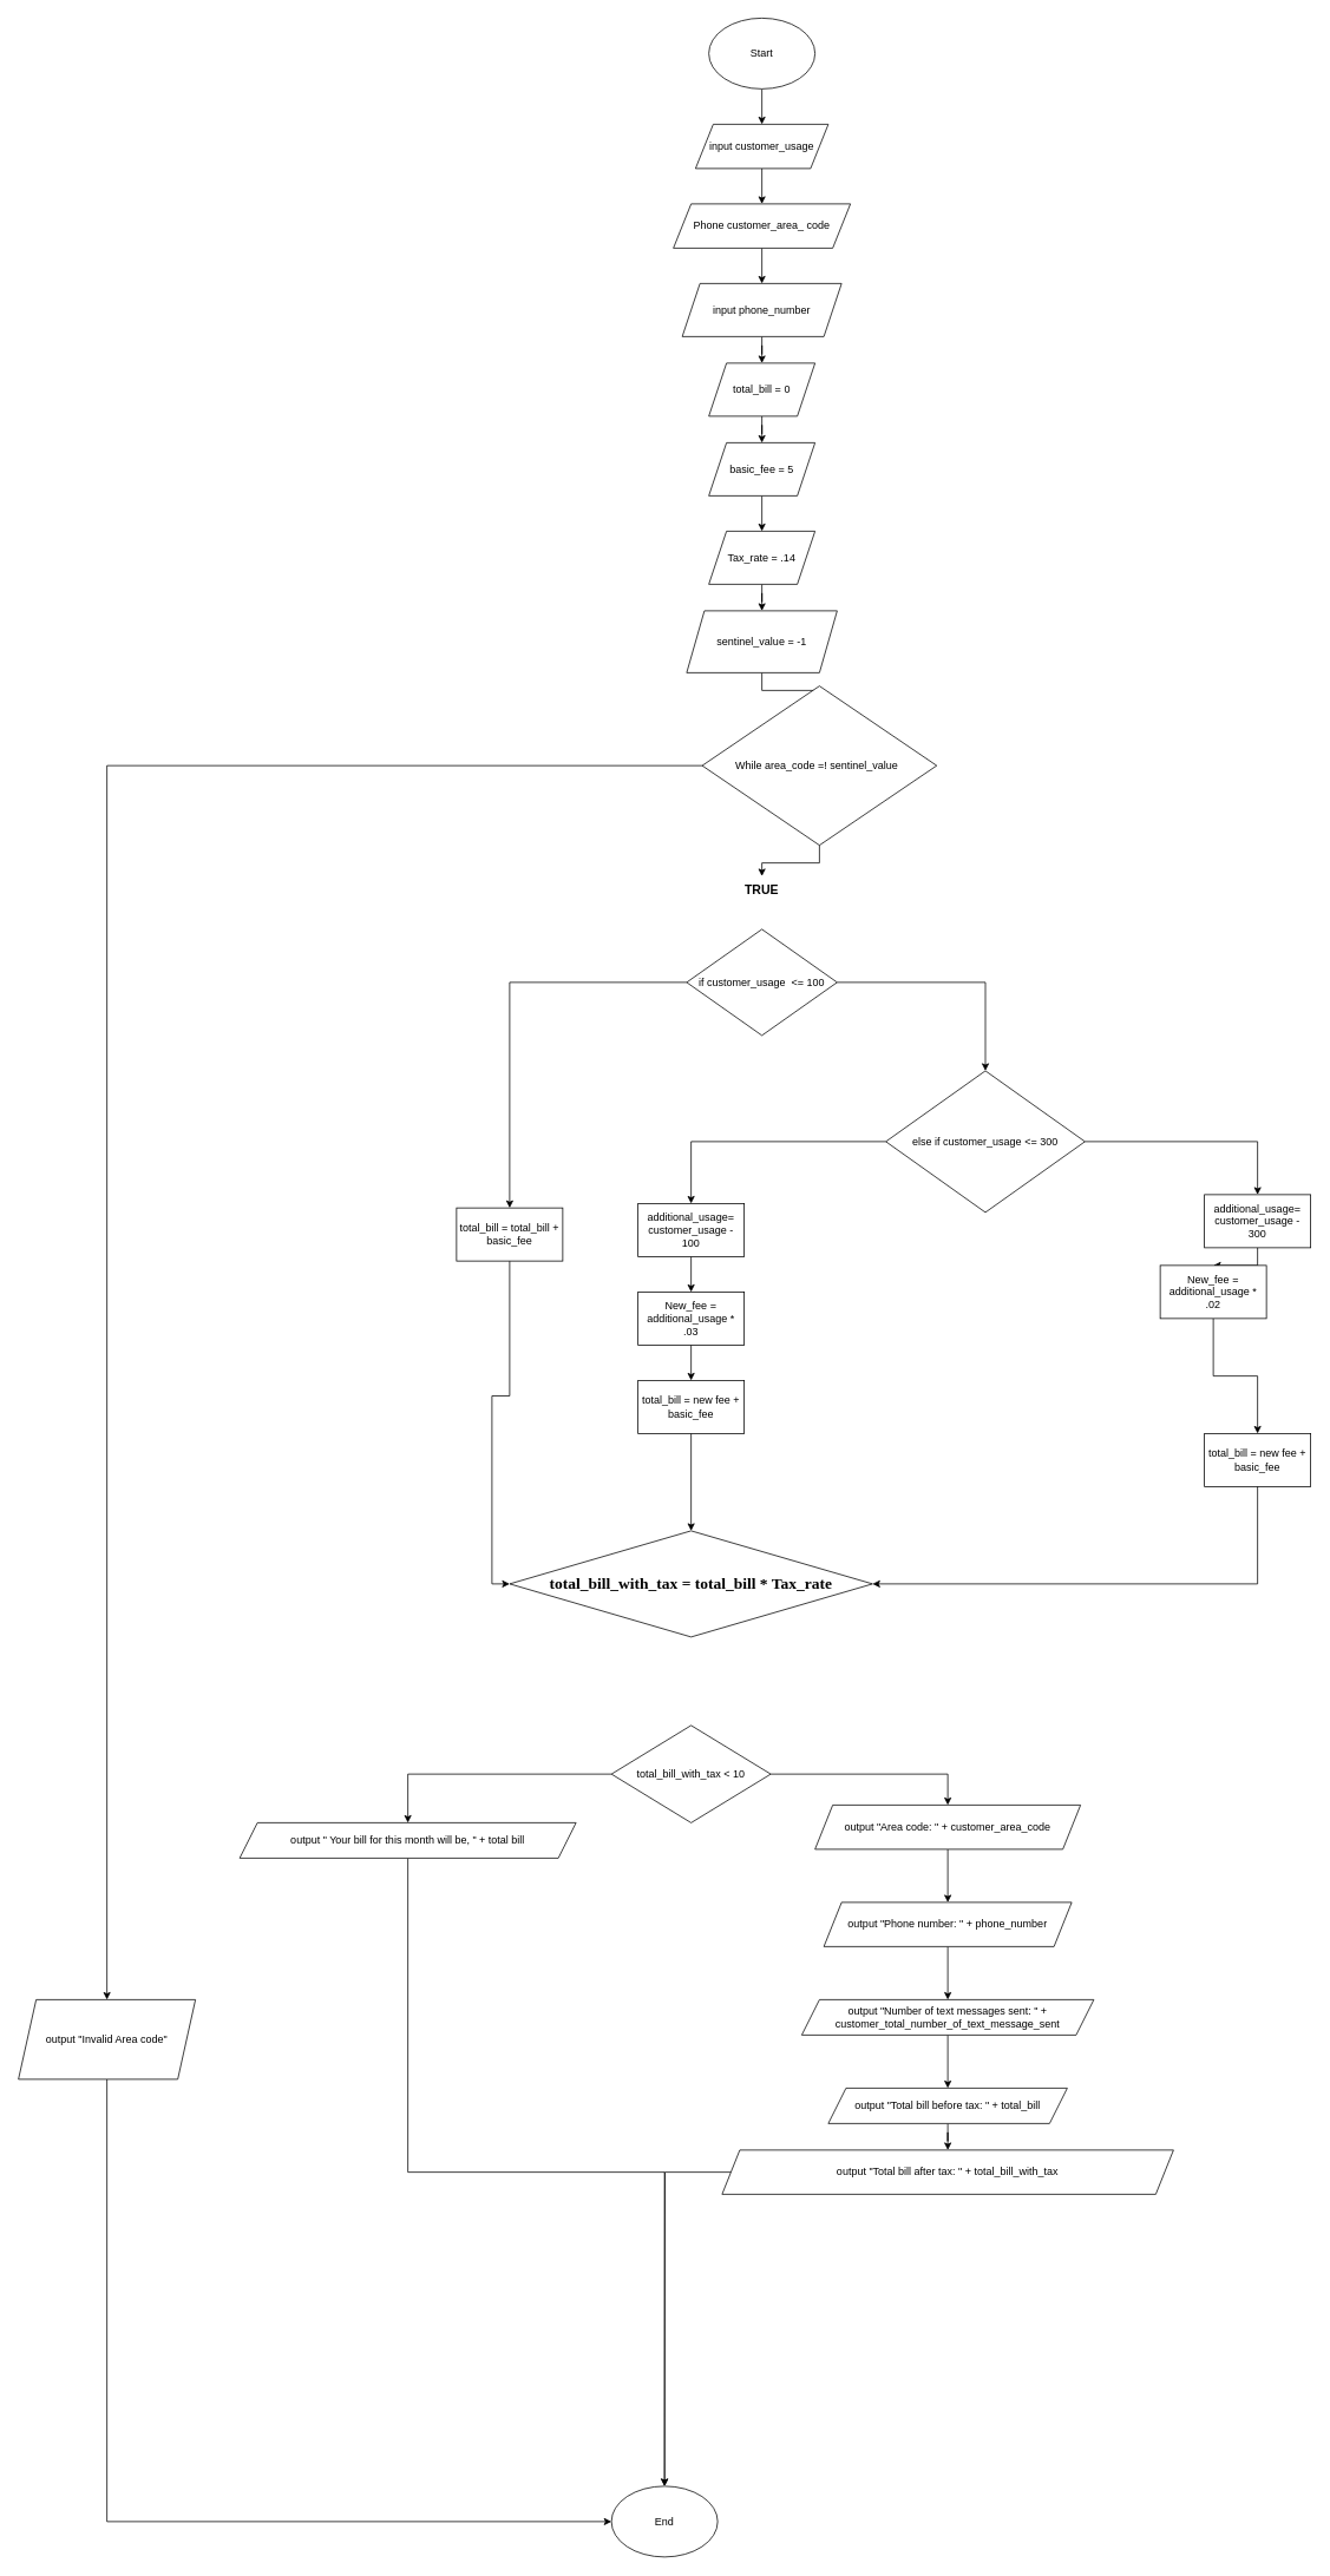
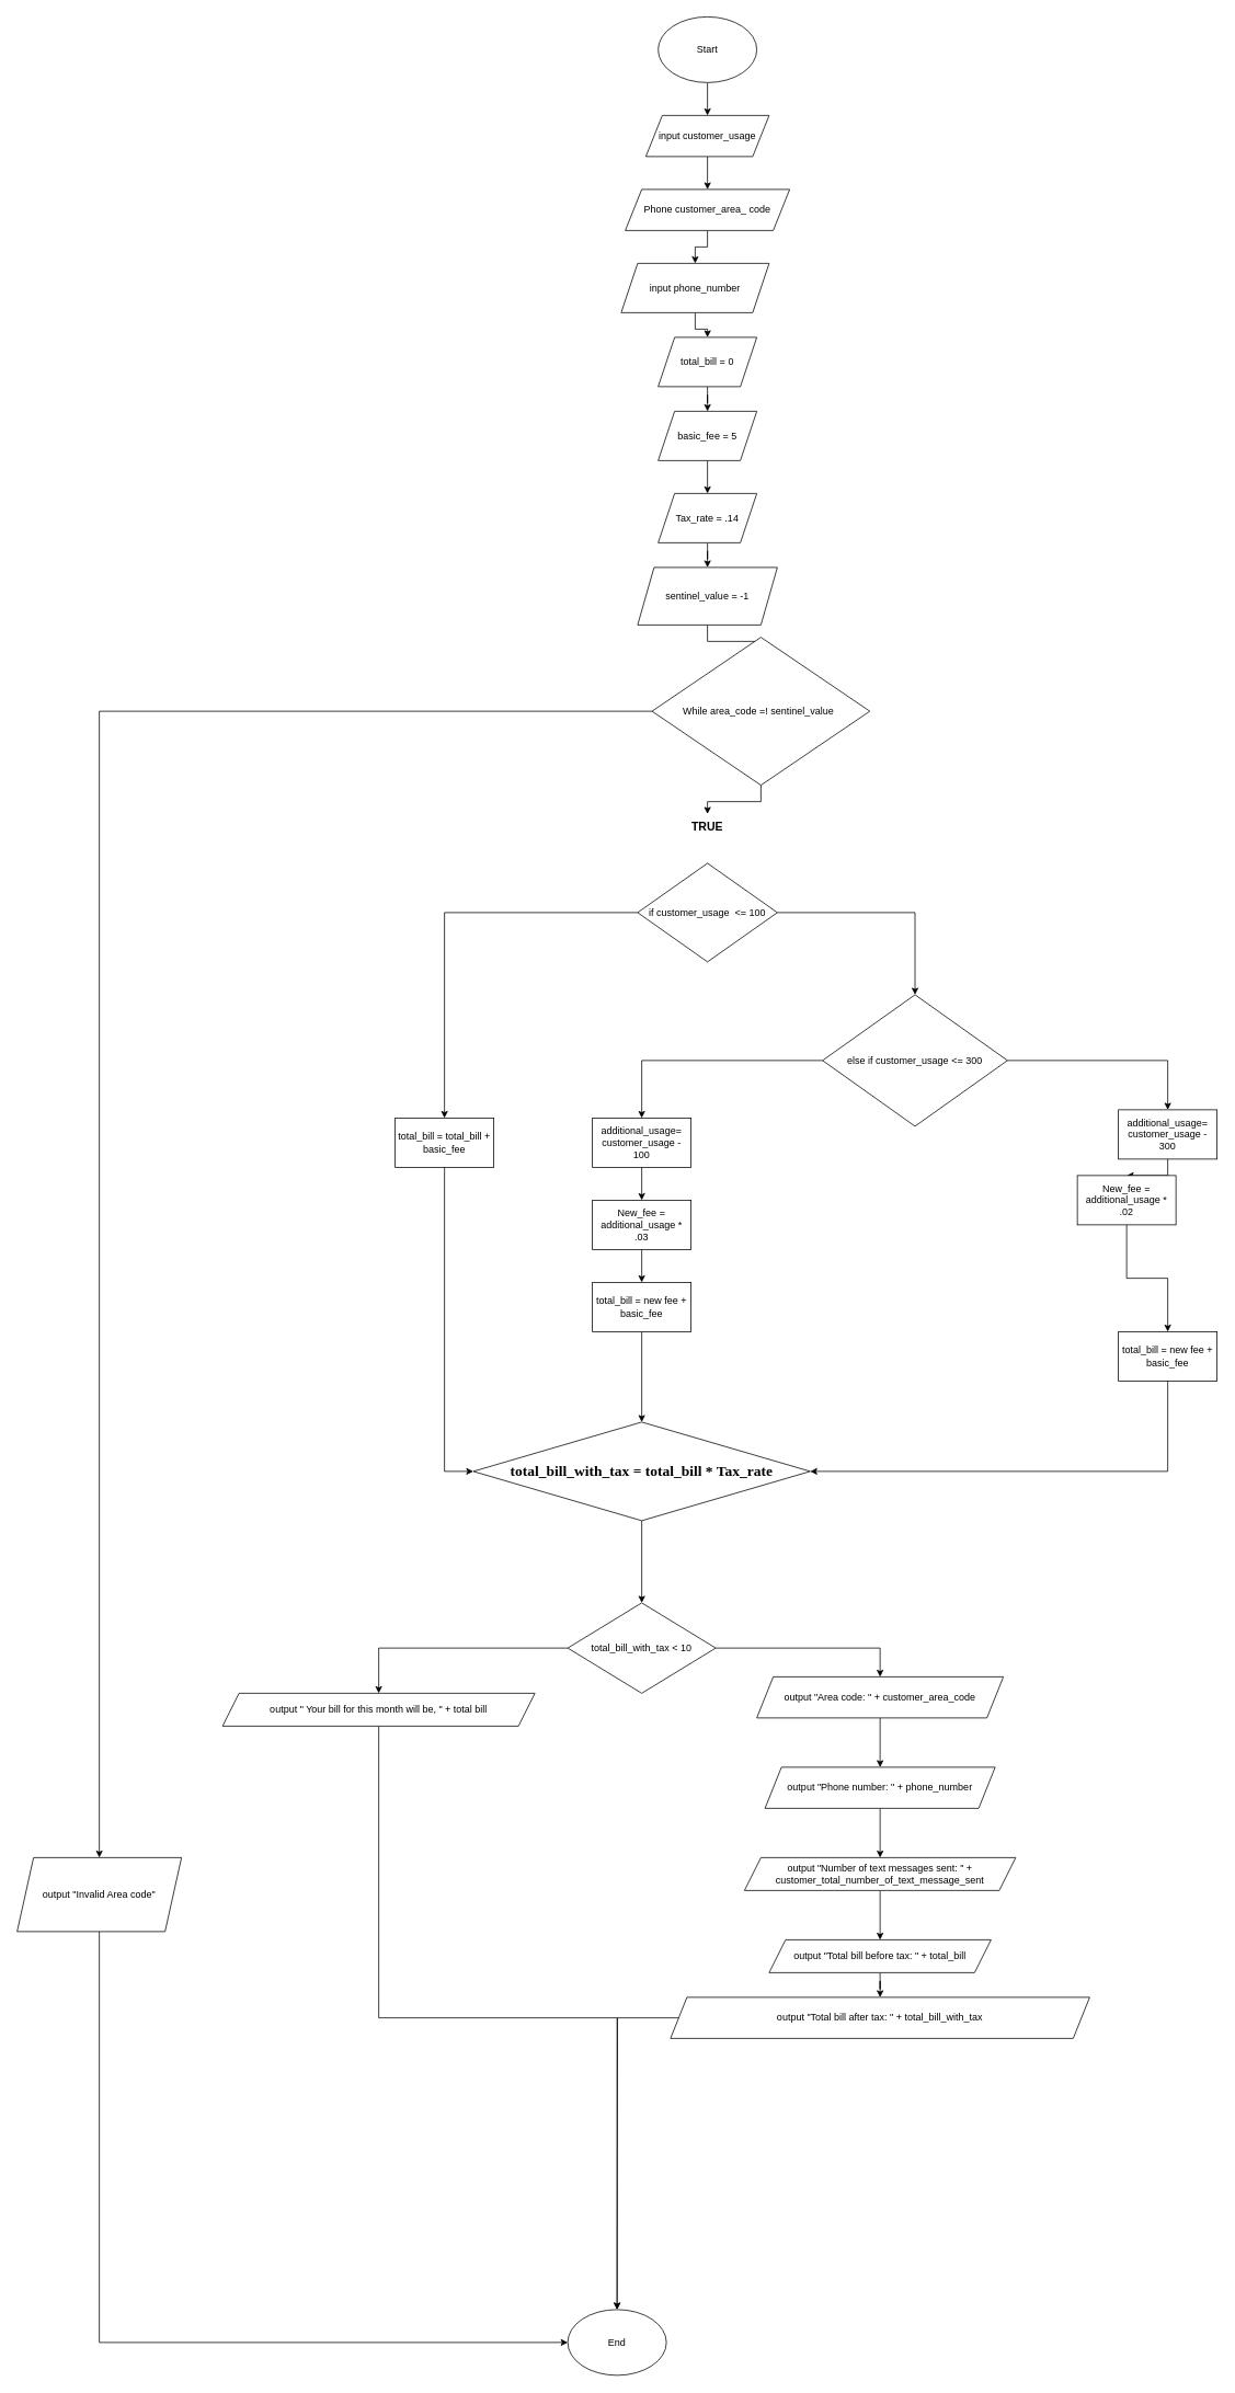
- <mxCell id="8" value="input phone_number" style="shape=parallelogram;perimeter=parallelogramPerimeter;whiteSpace=wrap;html=1;fixedSize=1;" parent="1" vertex="1"><mxGeometry x="770" y="320" width="180" height="60" as="geometry" /></mxCell>
+ <mxCell id="8" value="input phone_number" style="shape=parallelogram;perimeter=parallelogramPerimeter;whiteSpace=wrap;html=1;fixedSize=1;" parent="1" vertex="1"><mxGeometry x="755" y="320" width="180" height="60" as="geometry" /></mxCell>
- <mxCell id="17" value="total_bill = total_bill + basic_fee" style="rounded=0;whiteSpace=wrap;html=1;" parent="1" vertex="1"><mxGeometry x="515" y="1365" width="120" height="60" as="geometry" /></mxCell>
+ <mxCell id="17" value="total_bill = total_bill + basic_fee" style="rounded=0;whiteSpace=wrap;html=1;" parent="1" vertex="1"><mxGeometry x="480" y="1360" width="120" height="60" as="geometry" /></mxCell>
+ <mxCell id="24" value="" style="edgeStyle=orthogonalEdgeStyle;rounded=0;orthogonalLoop=1;jettySize=auto;html=1;" edge="1" parent="1" source="25" target="28"><mxGeometry relative="1" as="geometry" /></mxCell>
